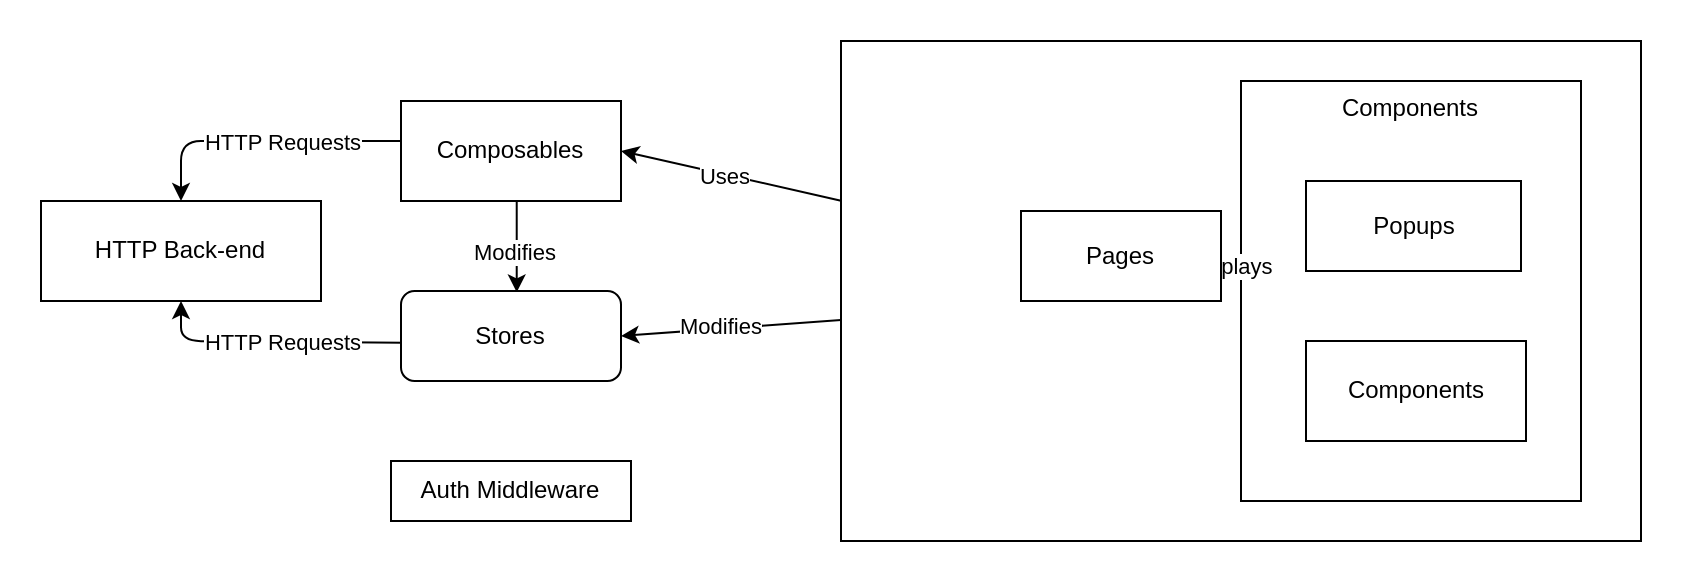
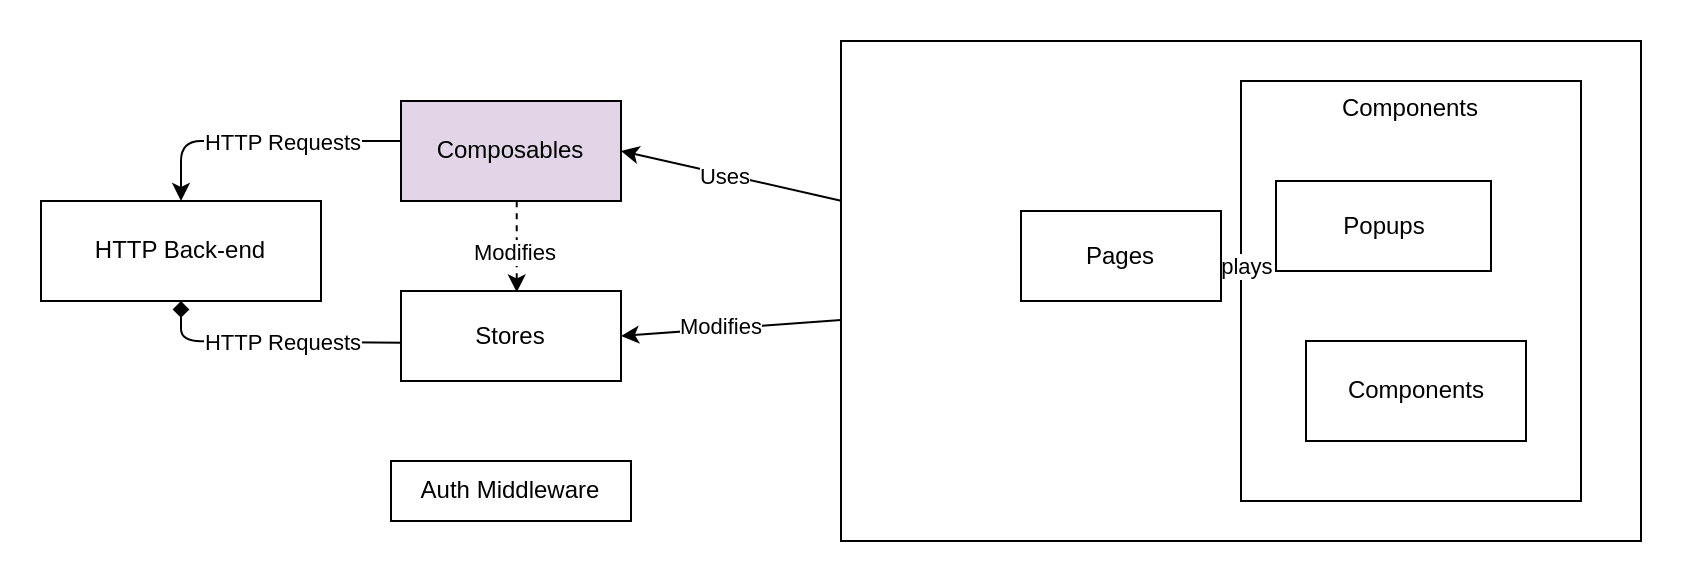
- <mxCell id="8" value="Composables" style="whiteSpace=wrap;html=1;verticalAlign=middle;" parent="1" vertex="1"><mxGeometry x="200" y="50" width="110" height="50" as="geometry" /></mxCell>
+ <mxCell id="8" value="Composables" style="whiteSpace=wrap;html=1;verticalAlign=middle;fillColor=#e1d5e7;" parent="1" vertex="1"><mxGeometry x="200" y="50" width="110" height="50" as="geometry" /></mxCell>
- <mxCell id="9" style="edgeStyle=none;html=1;entryX=0.526;entryY=0.015;entryDx=0;entryDy=0;entryPerimeter=0;exitX=0.526;exitY=1.003;exitDx=0;exitDy=0;exitPerimeter=0;" parent="1" source="8" target="12" edge="1"><mxGeometry relative="1" as="geometry"><Array as="points" /></mxGeometry></mxCell>
+ <mxCell id="9" style="edgeStyle=none;html=1;entryX=0.526;entryY=0.015;entryDx=0;entryDy=0;entryPerimeter=0;exitX=0.526;exitY=1.003;exitDx=0;exitDy=0;exitPerimeter=0;dashed=1;" parent="1" source="8" target="12" edge="1"><mxGeometry relative="1" as="geometry"><Array as="points" /></mxGeometry></mxCell>
- <mxCell id="19" value="Popups&lt;br&gt;" style="whiteSpace=wrap;html=1;verticalAlign=middle;" parent="1" vertex="1"><mxGeometry x="652.5" y="90" width="107.5" height="45" as="geometry" /></mxCell>
+ <mxCell id="19" value="Popups&lt;br&gt;" style="whiteSpace=wrap;html=1;verticalAlign=middle;" parent="1" vertex="1"><mxGeometry x="637.5" y="90" width="107.5" height="45" as="geometry" /></mxCell>
- <mxCell id="11" style="edgeStyle=none;html=1;entryX=0.5;entryY=1;entryDx=0;entryDy=0;exitX=0.012;exitY=0.576;exitDx=0;exitDy=0;exitPerimeter=0;" parent="1" source="12" target="21" edge="1"><mxGeometry relative="1" as="geometry"><Array as="points"><mxPoint x="90" y="170" /></Array></mxGeometry></mxCell>
+ <mxCell id="11" style="edgeStyle=none;html=1;entryX=0.5;entryY=1;entryDx=0;entryDy=0;exitX=0.012;exitY=0.576;exitDx=0;exitDy=0;exitPerimeter=0;endArrow=diamond;" parent="1" source="12" target="21" edge="1"><mxGeometry relative="1" as="geometry"><Array as="points"><mxPoint x="90" y="170" /></Array></mxGeometry></mxCell>
- <mxCell id="12" value="Stores&lt;br&gt;" style="whiteSpace=wrap;html=1;verticalAlign=middle;rounded=1;" parent="1" vertex="1"><mxGeometry x="200" y="145" width="110" height="45" as="geometry" /></mxCell>
+ <mxCell id="12" value="Stores&lt;br&gt;" style="whiteSpace=wrap;html=1;verticalAlign=middle;" parent="1" vertex="1"><mxGeometry x="200" y="145" width="110" height="45" as="geometry" /></mxCell>
